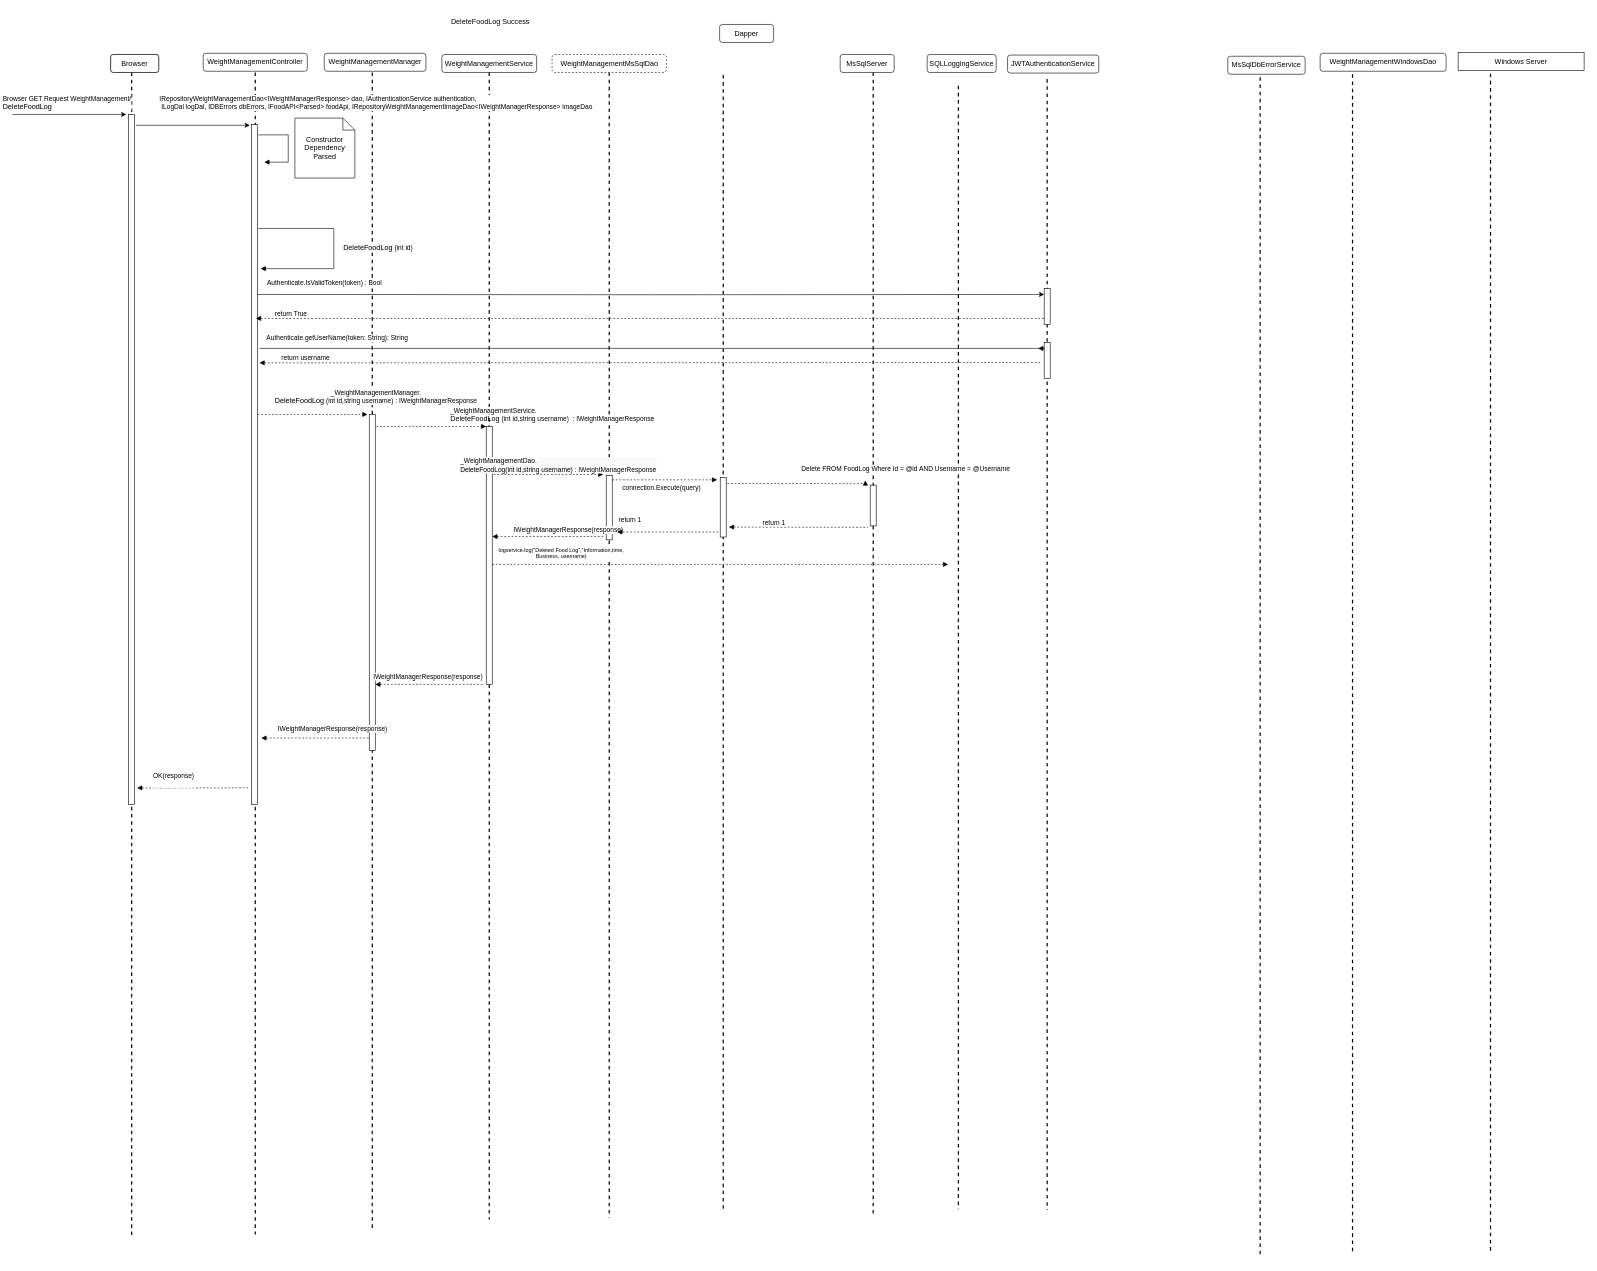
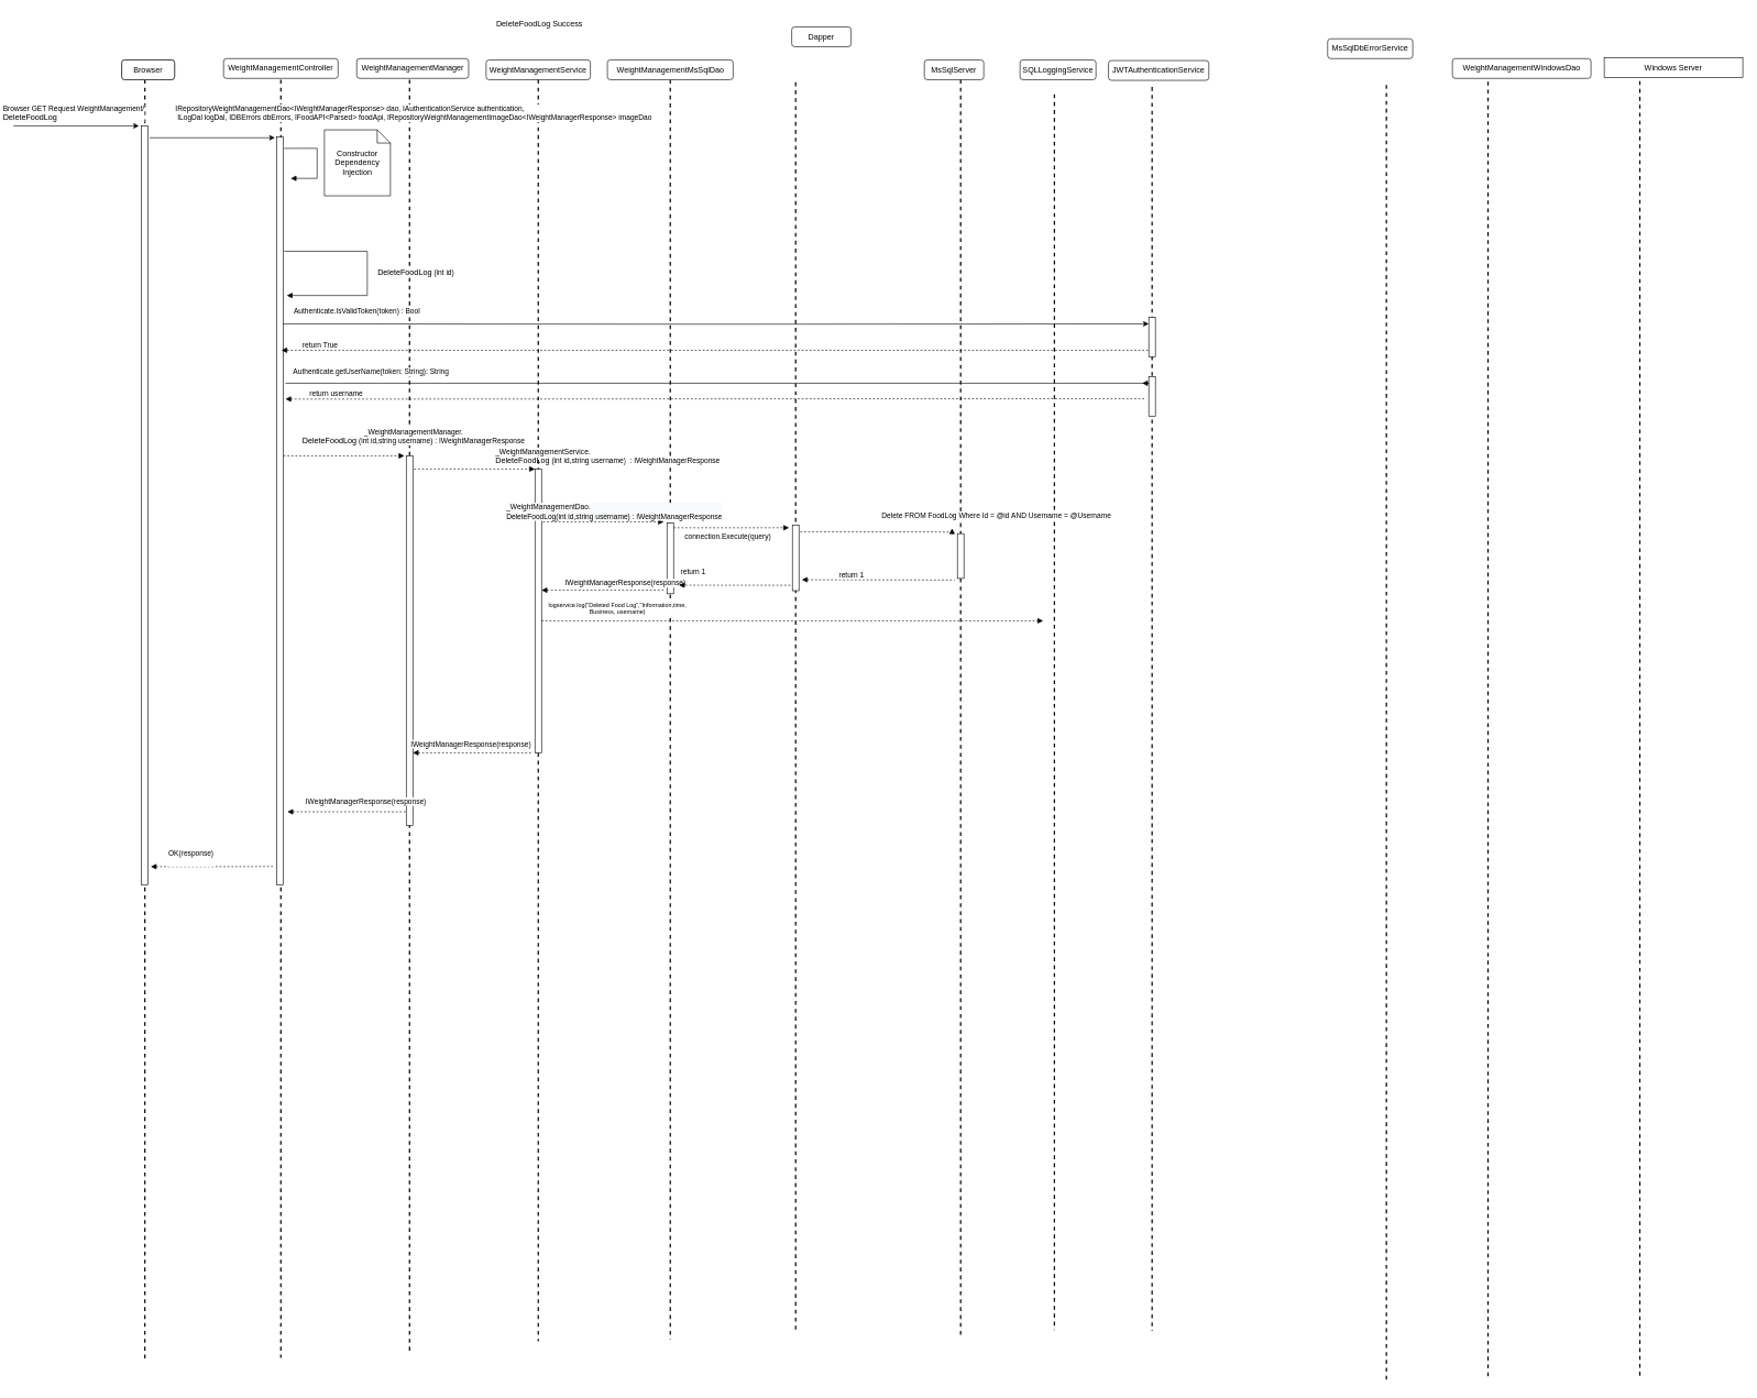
- <mxCell id="48" value="WeightManagementMsSqlDao" style="rounded=1;whiteSpace=wrap;html=1;dashed=1;" vertex="1" parent="1"><mxGeometry x="919.75" y="90" width="190.5" height="30" as="geometry" /></mxCell>
+ <mxCell id="48" value="WeightManagementMsSqlDao" style="rounded=1;whiteSpace=wrap;html=1;" vertex="1" parent="1"><mxGeometry x="919.75" y="90" width="190.5" height="30" as="geometry" /></mxCell>
- <mxCell id="36" value="MsSqlDbErrorService" style="rounded=1;whiteSpace=wrap;html=1;" vertex="1" parent="1"><mxGeometry x="2046" y="93" width="129" height="30" as="geometry" /></mxCell>
+ <mxCell id="36" value="MsSqlDbErrorService" style="rounded=1;whiteSpace=wrap;html=1;" vertex="1" parent="1"><mxGeometry x="2011" y="58" width="129" height="30" as="geometry" /></mxCell>
- <mxCell id="28" value="Constructor Dependency Parsed" style="shape=note;size=20;whiteSpace=wrap;html=1;" vertex="1" parent="1"><mxGeometry x="491" y="196" width="100" height="100" as="geometry" /></mxCell>
+ <mxCell id="28" value="Constructor Dependency Injection" style="shape=note;size=20;whiteSpace=wrap;html=1;" vertex="1" parent="1"><mxGeometry x="491" y="196" width="100" height="100" as="geometry" /></mxCell>
